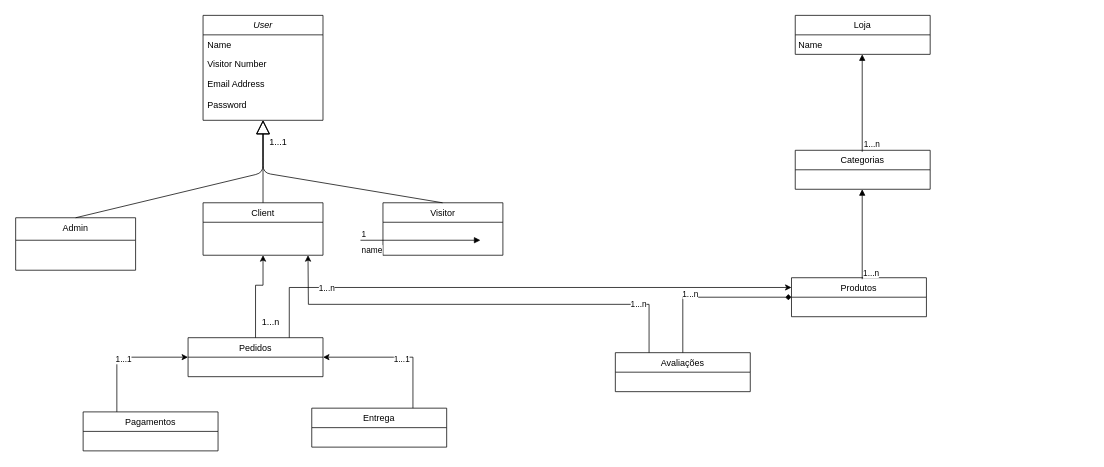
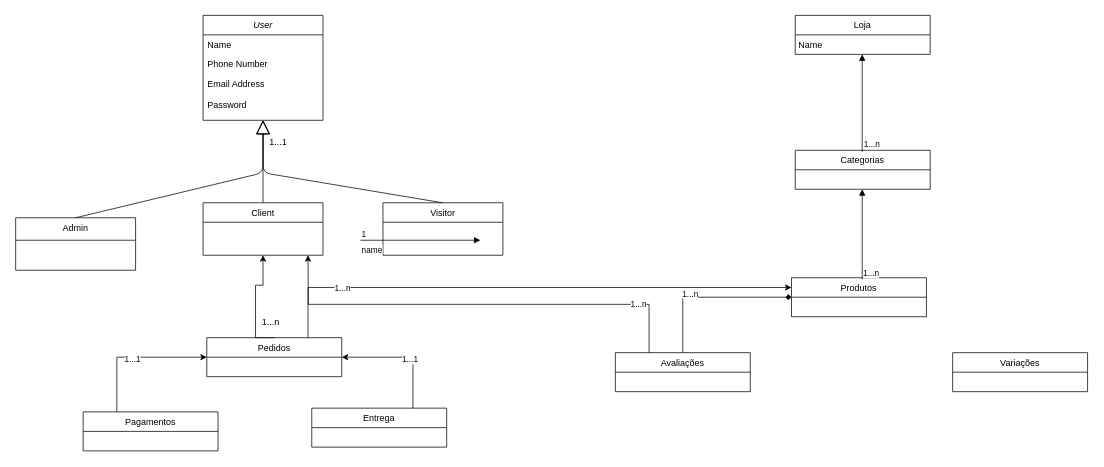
- <mxCell id="4" value="Visitor Number" style="text;align=left;verticalAlign=top;spacingLeft=4;spacingRight=4;overflow=hidden;rotatable=0;points=[[0,0.5],[1,0.5]];portConstraint=eastwest;rounded=0;shadow=0;html=0;" parent="2" vertex="1"><mxGeometry y="52" width="160" height="26" as="geometry" /></mxCell>
+ <mxCell id="4" value="Phone Number" style="text;align=left;verticalAlign=top;spacingLeft=4;spacingRight=4;overflow=hidden;rotatable=0;points=[[0,0.5],[1,0.5]];portConstraint=eastwest;rounded=0;shadow=0;html=0;" parent="2" vertex="1"><mxGeometry y="52" width="160" height="26" as="geometry" /></mxCell>
- <mxCell id="30" value="Pedidos" style="swimlane;fontStyle=0;childLayout=stackLayout;horizontal=1;startSize=26;fillColor=none;horizontalStack=0;resizeParent=1;resizeParentMax=0;resizeLast=0;collapsible=1;marginBottom=0;" vertex="1" parent="1"><mxGeometry x="250" y="450" width="180" height="52" as="geometry" /></mxCell>
+ <mxCell id="30" value="Pedidos" style="swimlane;fontStyle=0;childLayout=stackLayout;horizontal=1;startSize=26;fillColor=none;horizontalStack=0;resizeParent=1;resizeParentMax=0;resizeLast=0;collapsible=1;marginBottom=0;" vertex="1" parent="1"><mxGeometry x="275" y="450" width="180" height="52" as="geometry" /></mxCell>
+ <mxCell id="21" value="Variações" style="swimlane;fontStyle=0;childLayout=stackLayout;horizontal=1;startSize=26;fillColor=none;horizontalStack=0;resizeParent=1;resizeParentMax=0;resizeLast=0;collapsible=1;marginBottom=0;" vertex="1" parent="1"><mxGeometry x="1270" y="470" width="180" height="52" as="geometry" /></mxCell>
